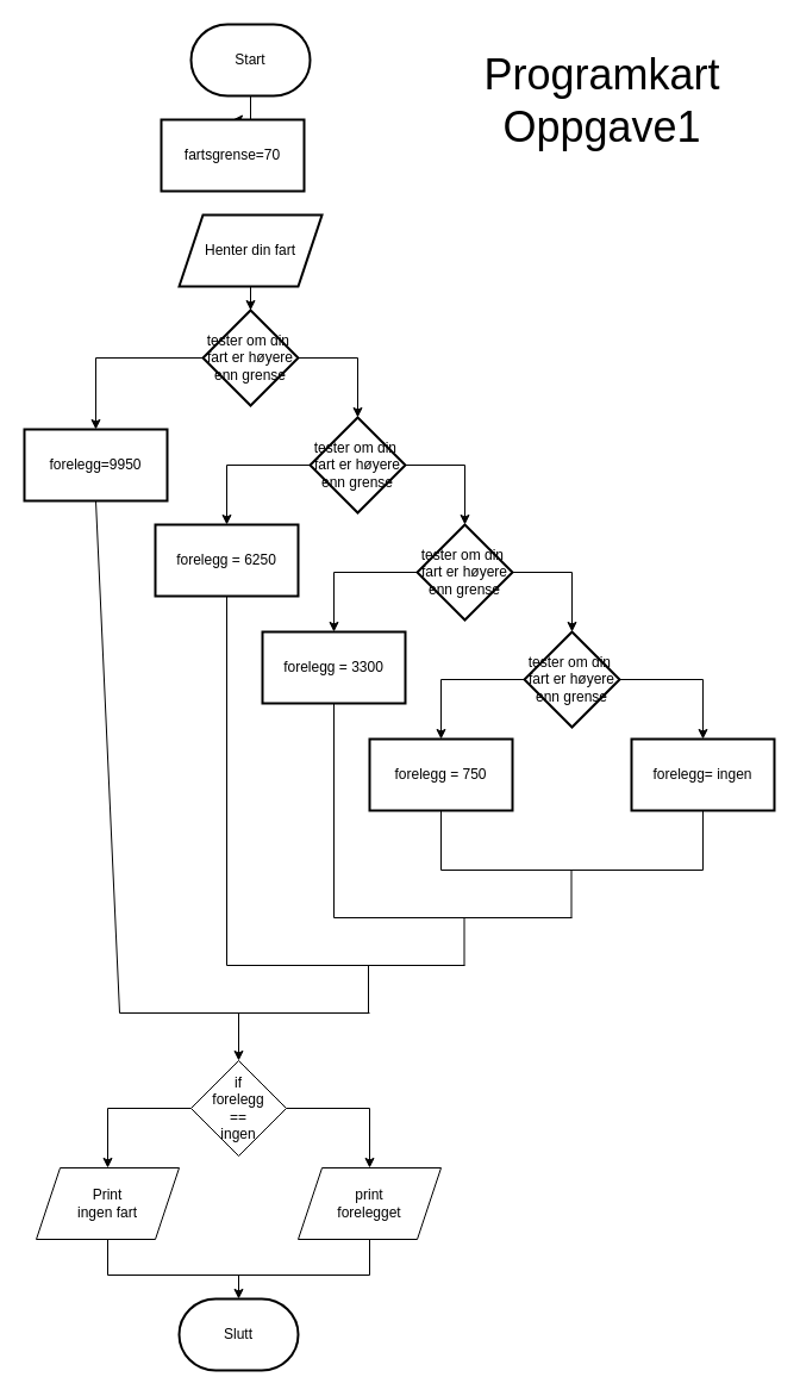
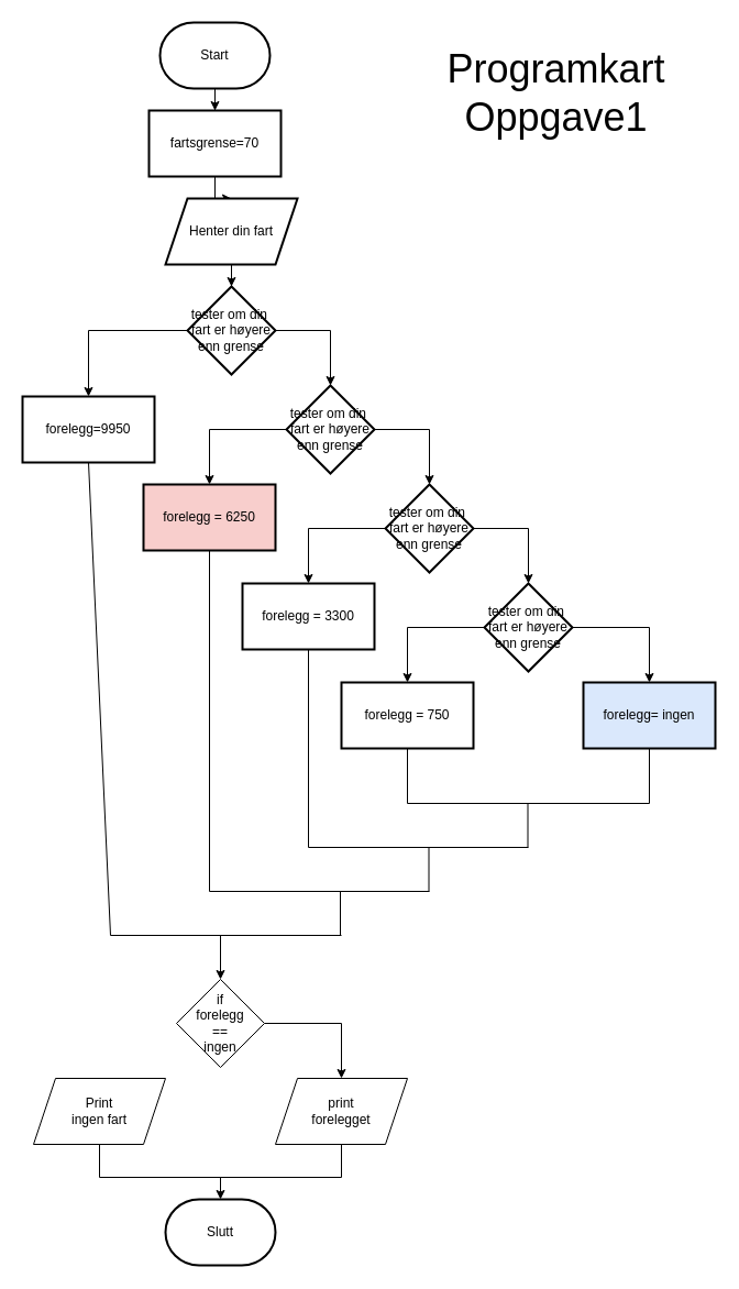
- <mxCell id="3" value="Start" style="strokeWidth=2;html=1;shape=mxgraph.flowchart.terminator;whiteSpace=wrap;" vertex="1" parent="1"><mxGeometry x="160" y="20" width="100" height="60" as="geometry" /></mxCell>
+ <mxCell id="3" value="Start" style="strokeWidth=2;html=1;shape=mxgraph.flowchart.terminator;whiteSpace=wrap;" vertex="1" parent="1"><mxGeometry x="145" y="20" width="100" height="60" as="geometry" /></mxCell>
+ <mxCell id="4" value="" style="edgeStyle=orthogonalEdgeStyle;rounded=0;orthogonalLoop=1;jettySize=auto;html=1;" edge="1" parent="1" source="5" target="7"><mxGeometry relative="1" as="geometry" /></mxCell>
- <mxCell id="21" value="forelegg = 6250" style="whiteSpace=wrap;html=1;strokeWidth=2;" vertex="1" parent="1"><mxGeometry x="130" y="440" width="120" height="60" as="geometry" /></mxCell>
+ <mxCell id="21" value="forelegg = 6250" style="whiteSpace=wrap;html=1;strokeWidth=2;fillColor=#f8cecc;" vertex="1" parent="1"><mxGeometry x="130" y="440" width="120" height="60" as="geometry" /></mxCell>
- <mxCell id="24" value="forelegg= ingen" style="whiteSpace=wrap;html=1;strokeWidth=2;" vertex="1" parent="1"><mxGeometry x="530" y="620" width="120" height="60" as="geometry" /></mxCell>
+ <mxCell id="24" value="forelegg= ingen" style="whiteSpace=wrap;html=1;strokeWidth=2;fillColor=#dae8fc;" vertex="1" parent="1"><mxGeometry x="530" y="620" width="120" height="60" as="geometry" /></mxCell>
- <mxCell id="38" value="" style="edgeStyle=orthogonalEdgeStyle;rounded=0;orthogonalLoop=1;jettySize=auto;html=1;" edge="1" parent="1" source="40" target="41"><mxGeometry relative="1" as="geometry" /></mxCell>
